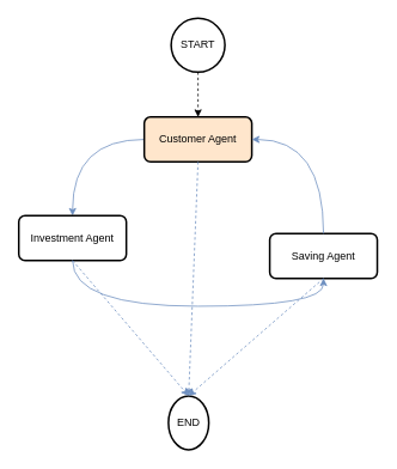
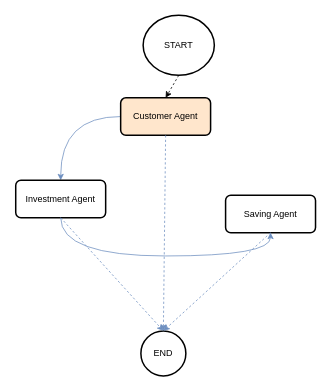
- <mxCell id="3" value="START" style="strokeWidth=2;html=1;shape=mxgraph.flowchart.start_2;whiteSpace=wrap;" parent="1" vertex="1"><mxGeometry x="190" y="20" width="60" height="60" as="geometry" /></mxCell>
+ <mxCell id="3" value="START" style="strokeWidth=2;html=1;shape=mxgraph.flowchart.start_2;whiteSpace=wrap;" parent="1" vertex="1"><mxGeometry x="190" y="20" width="95" height="80" as="geometry" /></mxCell>
- <mxCell id="10" style="html=1;entryX=0.5;entryY=0;entryDx=0;entryDy=0;startArrow=classic;startFill=1;fillColor=#dae8fc;strokeColor=#6c8ebf;edgeStyle=orthogonalEdgeStyle;curved=1;exitX=1;exitY=0.5;exitDx=0;exitDy=0;endArrow=none;endFill=0;" parent="1" source="6" target="8" edge="1"><mxGeometry relative="1" as="geometry"><mxPoint x="220" y="180" as="sourcePoint" /><mxPoint x="130" y="260" as="targetPoint" /></mxGeometry></mxCell>
- <mxCell id="4" value="END" style="strokeWidth=2;html=1;shape=mxgraph.flowchart.start_2;whiteSpace=wrap;" parent="1" vertex="1"><mxGeometry x="187" y="441" width="45" height="60" as="geometry" /></mxCell>
+ <mxCell id="4" value="END" style="strokeWidth=2;html=1;shape=mxgraph.flowchart.start_2;whiteSpace=wrap;" parent="1" vertex="1"><mxGeometry x="187" y="441" width="60" height="60" as="geometry" /></mxCell>
